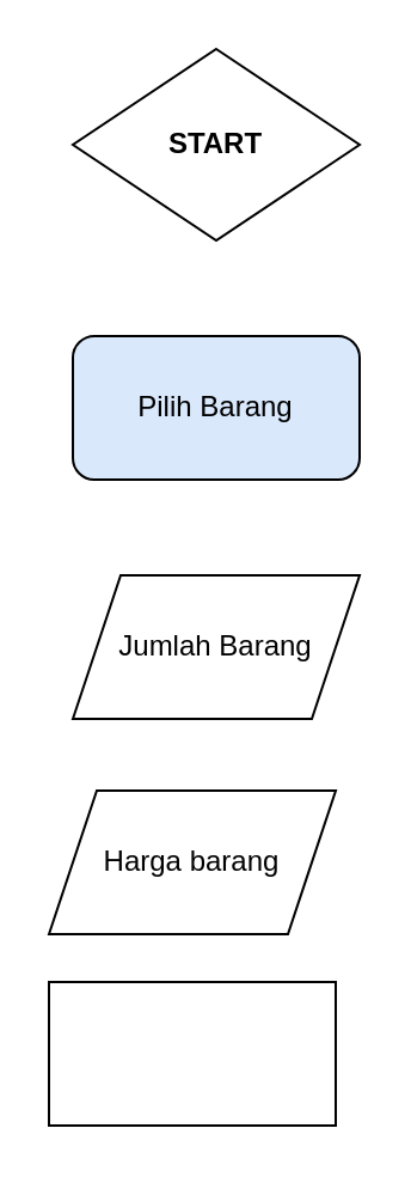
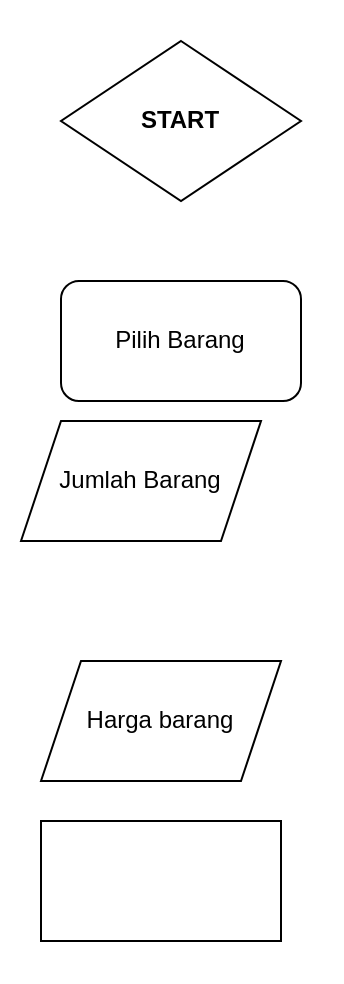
- <mxCell id="3" value="Pilih Barang" style="rounded=1;whiteSpace=wrap;html=1;fillColor=#dae8fc;" vertex="1" parent="1"><mxGeometry x="30" y="140" width="120" height="60" as="geometry" /></mxCell>
+ <mxCell id="3" value="Pilih Barang" style="rounded=1;whiteSpace=wrap;html=1;" vertex="1" parent="1"><mxGeometry x="30" y="140" width="120" height="60" as="geometry" /></mxCell>
- <mxCell id="4" value="Jumlah Barang" style="shape=parallelogram;perimeter=parallelogramPerimeter;whiteSpace=wrap;html=1;fixedSize=1;" vertex="1" parent="1"><mxGeometry x="30" y="240" width="120" height="60" as="geometry" /></mxCell>
+ <mxCell id="4" value="Jumlah Barang" style="shape=parallelogram;perimeter=parallelogramPerimeter;whiteSpace=wrap;html=1;fixedSize=1;" vertex="1" parent="1"><mxGeometry x="10" y="210" width="120" height="60" as="geometry" /></mxCell>
